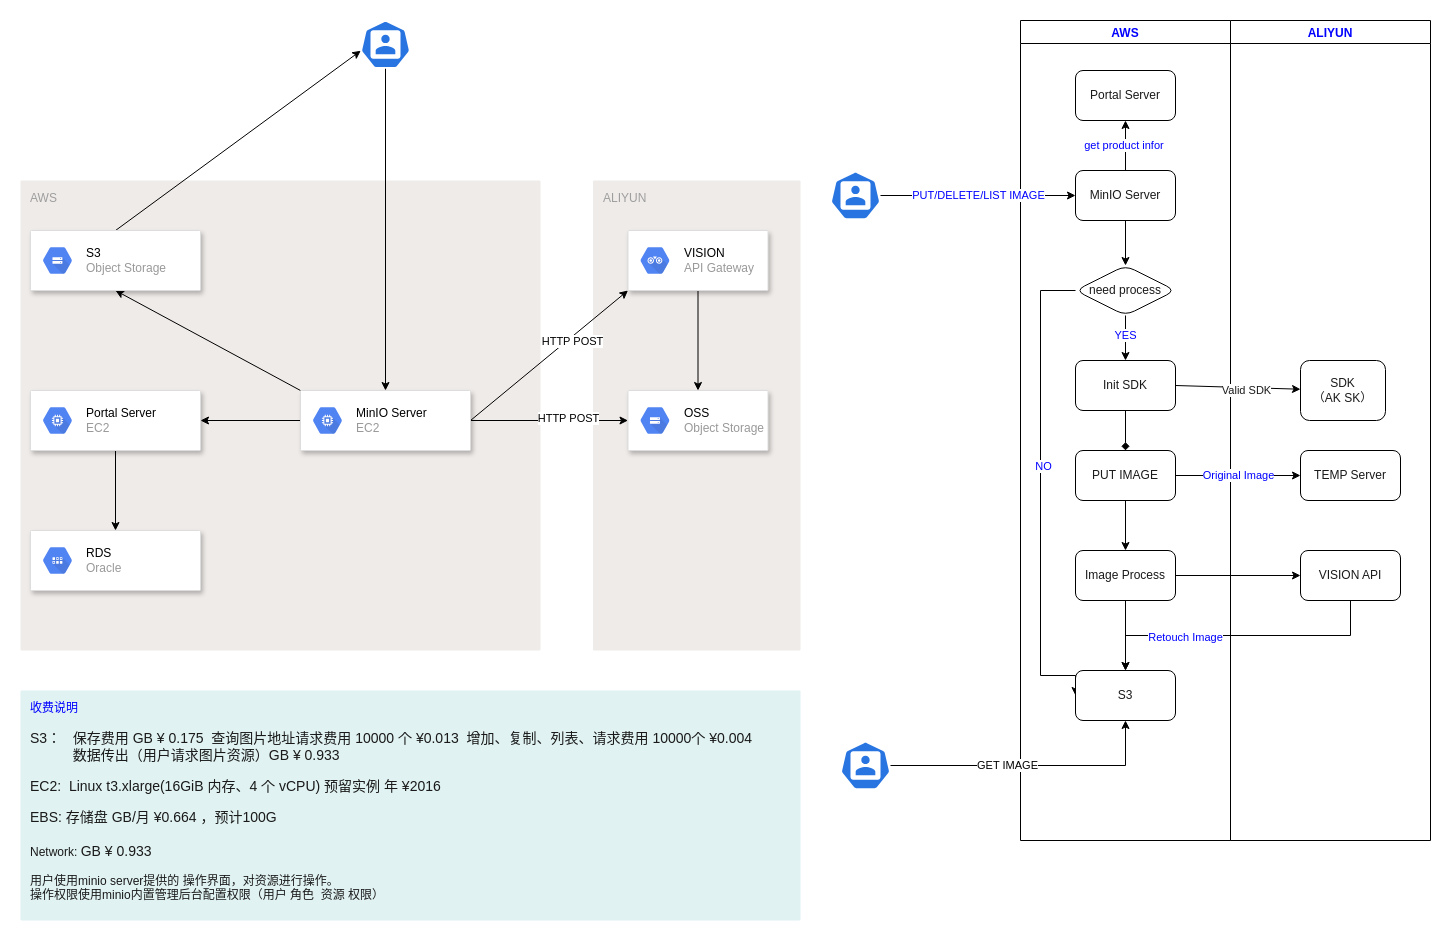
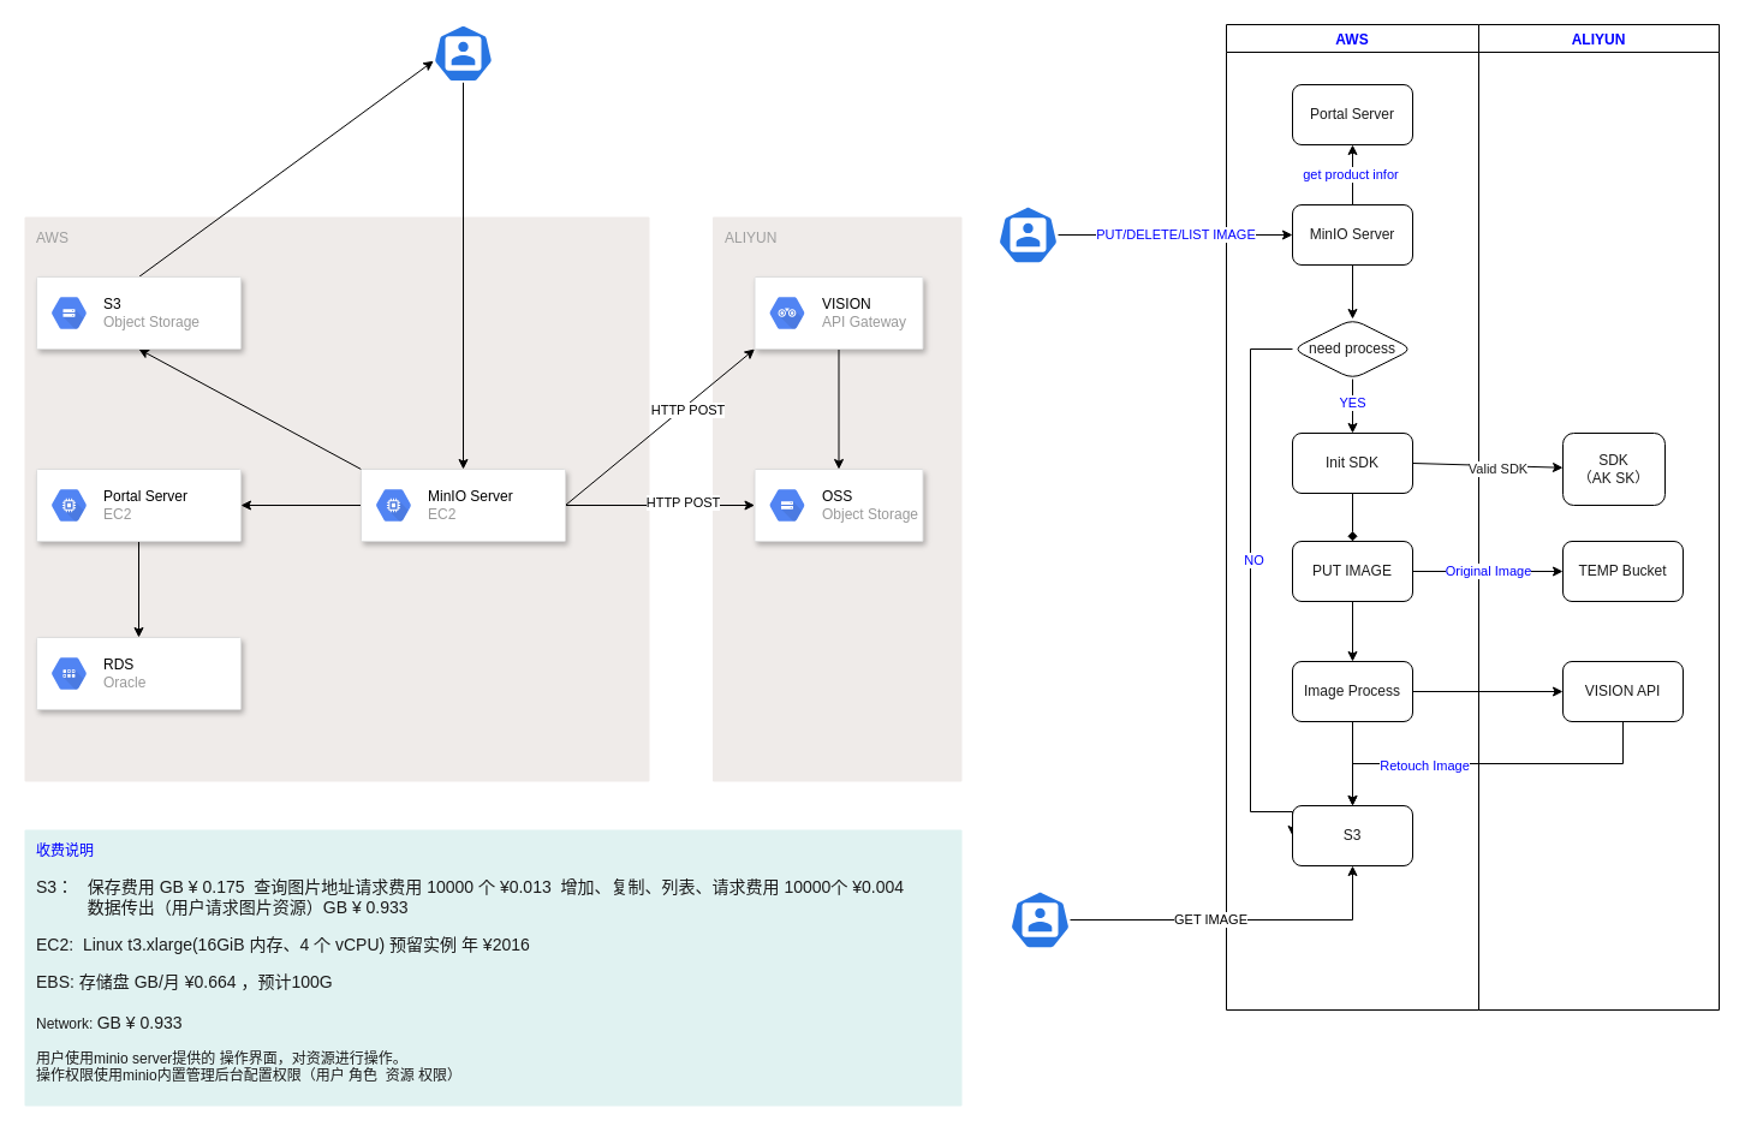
- <mxCell id="45" value="TEMP Server" style="rounded=1;whiteSpace=wrap;html=1;align=center;fontColor=#1A1A1A;" parent="42" vertex="1"><mxGeometry x="70" y="430" width="100" height="50" as="geometry" /></mxCell>
+ <mxCell id="45" value="TEMP Bucket" style="rounded=1;whiteSpace=wrap;html=1;align=center;fontColor=#1A1A1A;" parent="42" vertex="1"><mxGeometry x="70" y="430" width="100" height="50" as="geometry" /></mxCell>
